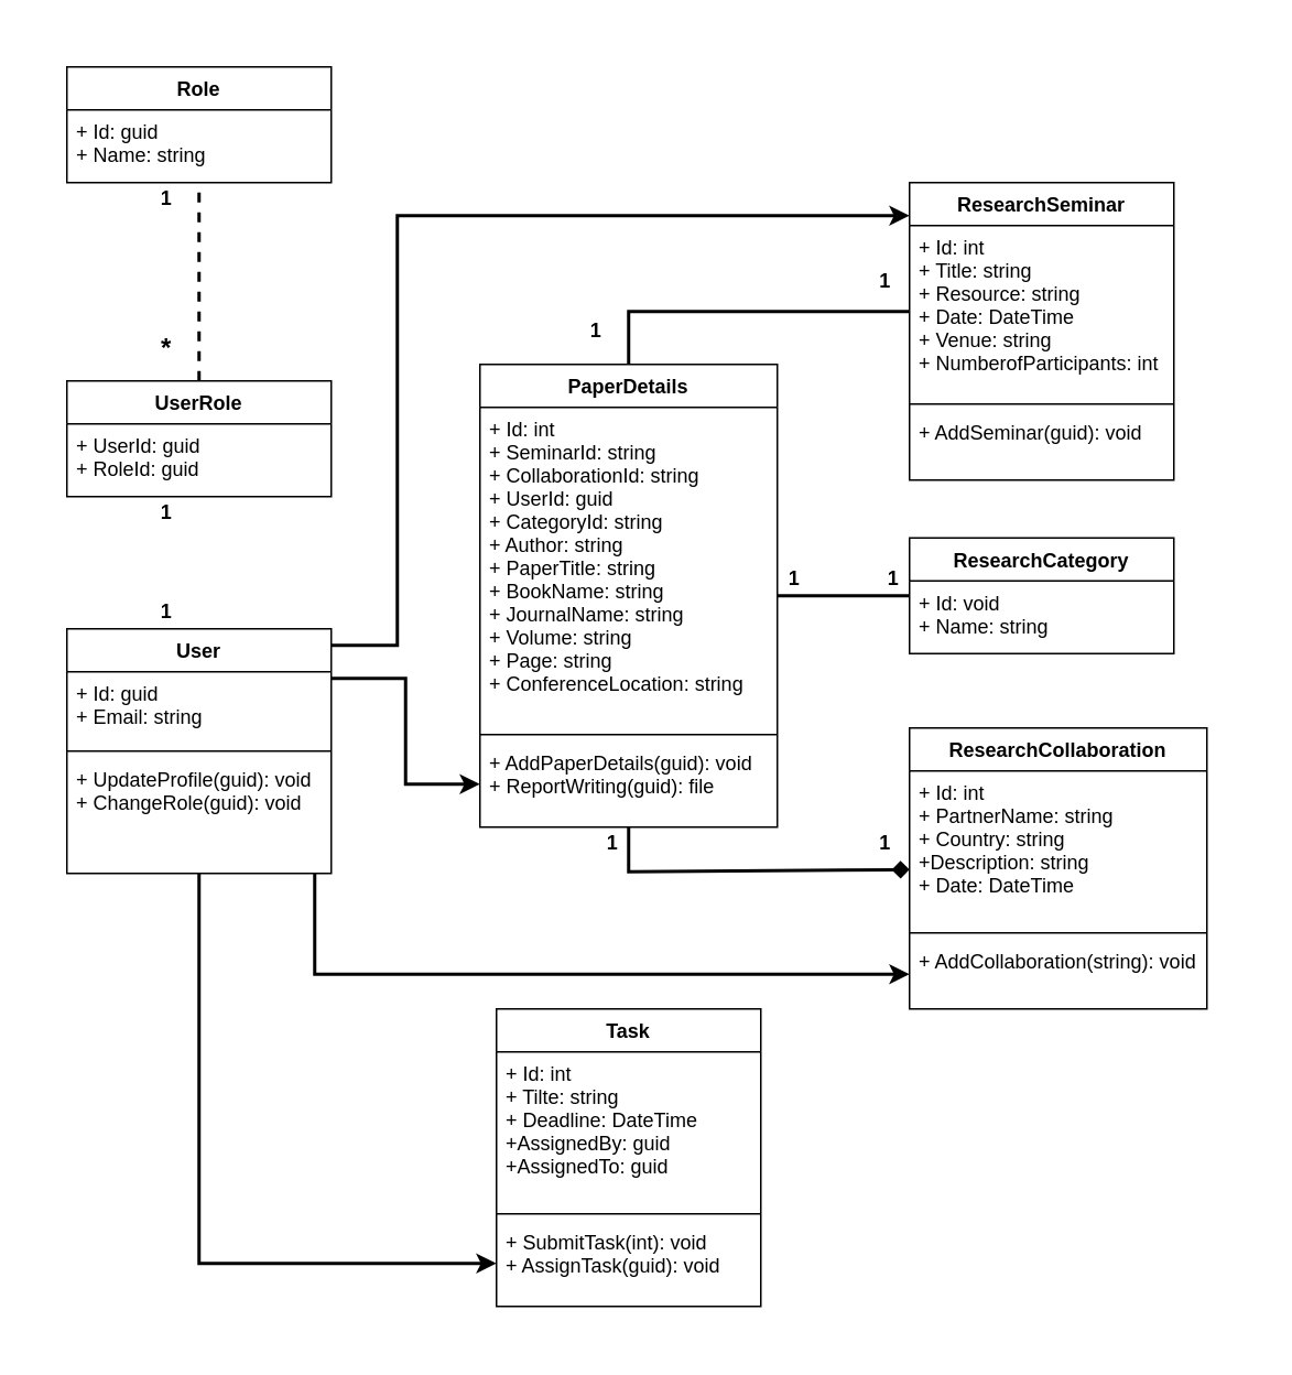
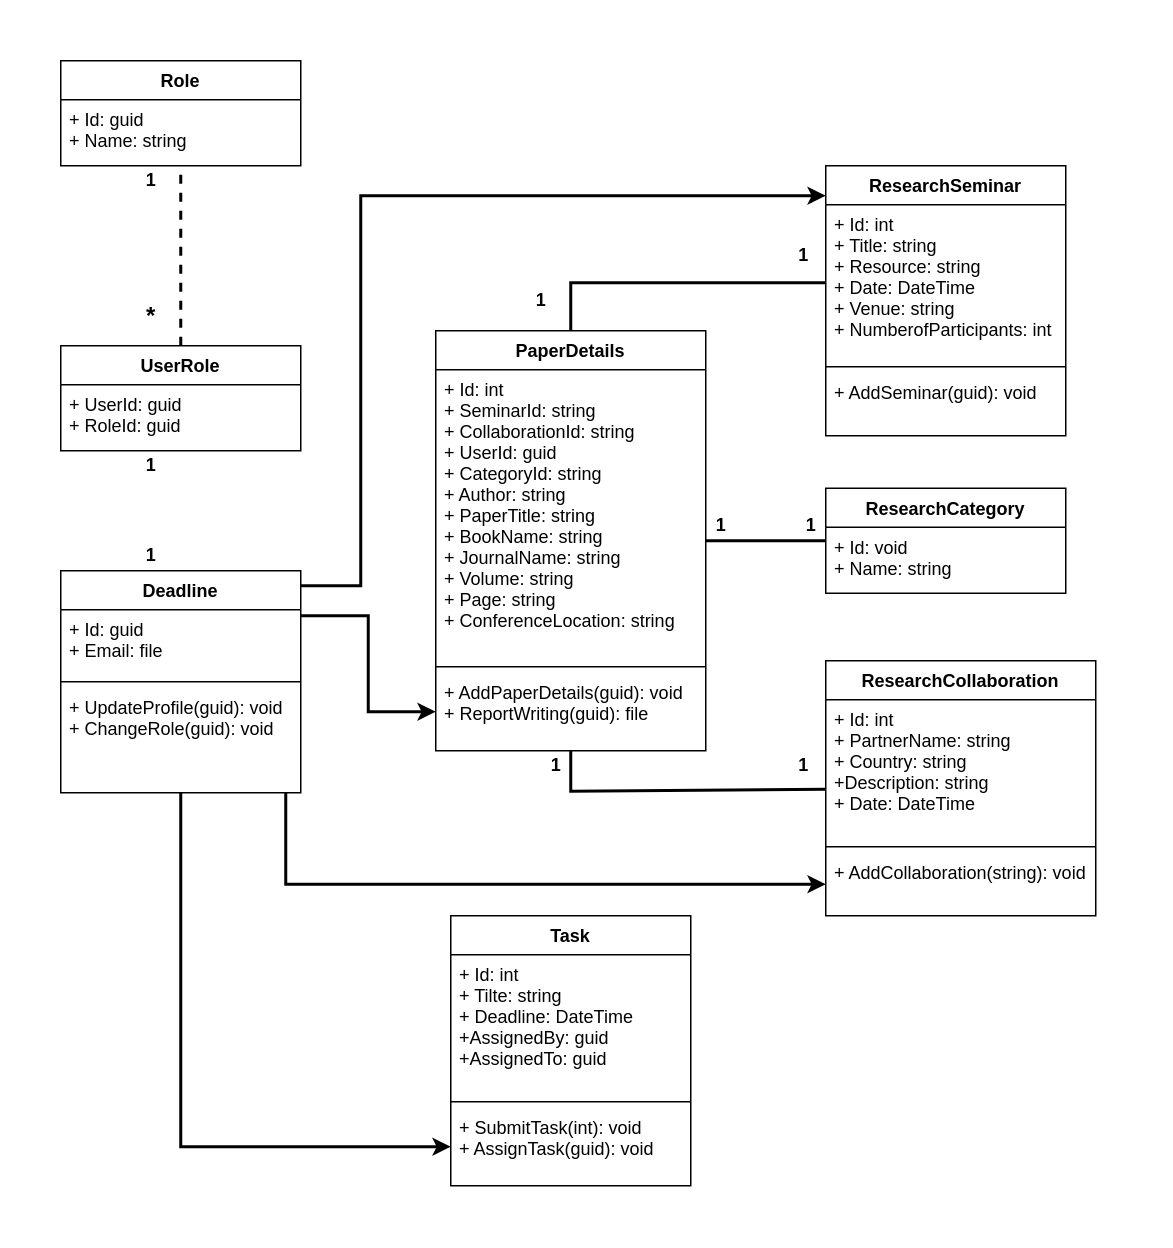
- <mxCell id="4" value="User" style="swimlane;fontStyle=1;align=center;verticalAlign=top;childLayout=stackLayout;horizontal=1;startSize=26;horizontalStack=0;resizeParent=1;resizeParentMax=0;resizeLast=0;collapsible=1;marginBottom=0;" parent="1" vertex="1"><mxGeometry x="40" y="380" width="160" height="148" as="geometry" /></mxCell>
+ <mxCell id="4" value="Deadline" style="swimlane;fontStyle=1;align=center;verticalAlign=top;childLayout=stackLayout;horizontal=1;startSize=26;horizontalStack=0;resizeParent=1;resizeParentMax=0;resizeLast=0;collapsible=1;marginBottom=0;" parent="1" vertex="1"><mxGeometry x="40" y="380" width="160" height="148" as="geometry" /></mxCell>
- <mxCell id="5" value="+ Id: guid&#10;+ Email: string" style="text;strokeColor=none;fillColor=none;align=left;verticalAlign=top;spacingLeft=4;spacingRight=4;overflow=hidden;rotatable=0;points=[[0,0.5],[1,0.5]];portConstraint=eastwest;" parent="4" vertex="1"><mxGeometry y="26" width="160" height="44" as="geometry" /></mxCell>
+ <mxCell id="5" value="+ Id: guid&#10;+ Email: file" style="text;strokeColor=none;fillColor=none;align=left;verticalAlign=top;spacingLeft=4;spacingRight=4;overflow=hidden;rotatable=0;points=[[0,0.5],[1,0.5]];portConstraint=eastwest;" parent="4" vertex="1"><mxGeometry y="26" width="160" height="44" as="geometry" /></mxCell>
- <mxCell id="43" value="" style="endArrow=diamond;html=1;strokeWidth=2;rounded=0;" parent="1" source="12" target="16" edge="1"><mxGeometry width="50" height="50" relative="1" as="geometry"><mxPoint x="460" y="580" as="sourcePoint" /><mxPoint x="510" y="530" as="targetPoint" /><Array as="points"><mxPoint x="380" y="527" /></Array></mxGeometry></mxCell>
+ <mxCell id="43" value="" style="endArrow=none;html=1;strokeWidth=2;rounded=0;" parent="1" source="12" target="16" edge="1"><mxGeometry width="50" height="50" relative="1" as="geometry"><mxPoint x="460" y="580" as="sourcePoint" /><mxPoint x="510" y="530" as="targetPoint" /><Array as="points"><mxPoint x="380" y="527" /></Array></mxGeometry></mxCell>
